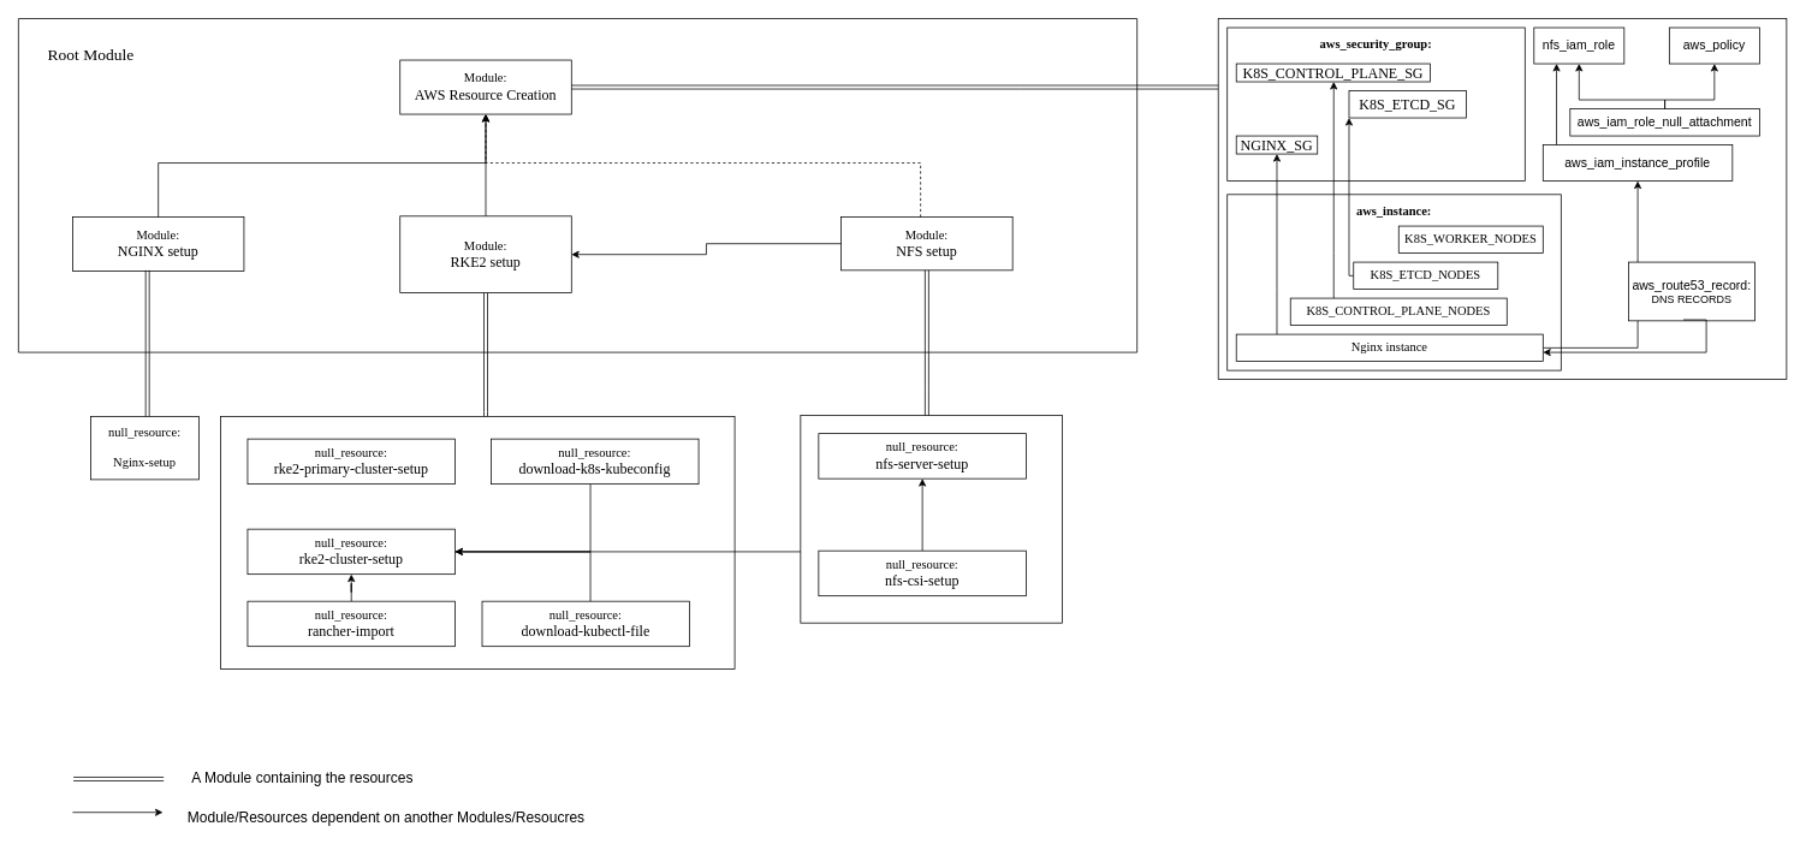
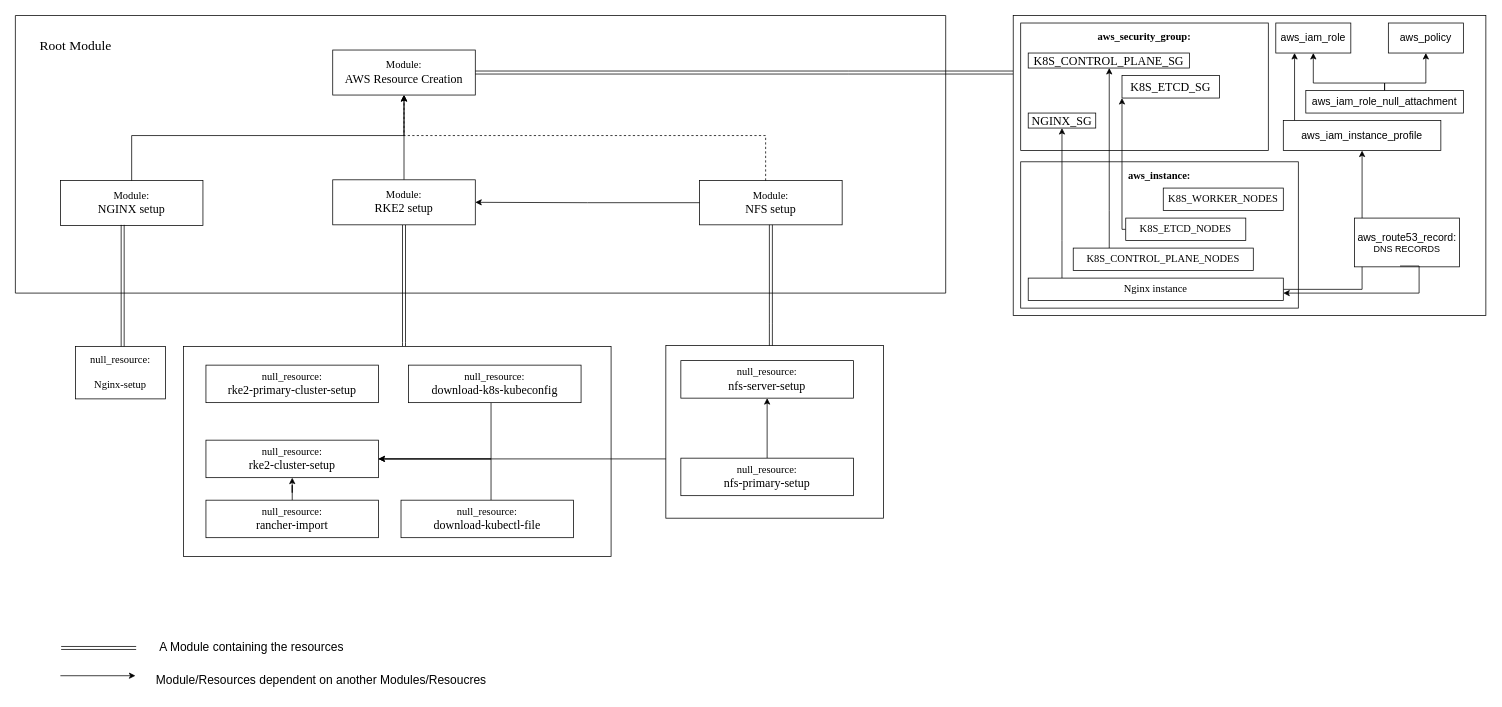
- <mxCell id="8" value="&lt;font style=&quot;font-size: 14px;&quot;&gt;nfs_iam_role&lt;/font&gt;" style="rounded=0;whiteSpace=wrap;html=1;" vertex="1" parent="1"><mxGeometry x="1700" y="30" width="100" height="40" as="geometry" /></mxCell>
+ <mxCell id="8" value="&lt;font style=&quot;font-size: 14px;&quot;&gt;aws_iam_role&lt;/font&gt;" style="rounded=0;whiteSpace=wrap;html=1;" vertex="1" parent="1"><mxGeometry x="1700" y="30" width="100" height="40" as="geometry" /></mxCell>
- <mxCell id="5" value="&lt;font face=&quot;Times New Roman&quot; style=&quot;font-size: 14px;&quot;&gt;Module:&lt;/font&gt;&lt;div&gt;&lt;font face=&quot;M-_PtO_m-LOJet0InzvK&quot; size=&quot;3&quot;&gt;RKE2 setup&lt;/font&gt;&lt;/div&gt;" style="rounded=0;whiteSpace=wrap;html=1;" parent="1" vertex="1"><mxGeometry x="443" y="239" width="190" height="85" as="geometry" /></mxCell>
+ <mxCell id="5" value="&lt;font face=&quot;Times New Roman&quot; style=&quot;font-size: 14px;&quot;&gt;Module:&lt;/font&gt;&lt;div&gt;&lt;font face=&quot;M-_PtO_m-LOJet0InzvK&quot; size=&quot;3&quot;&gt;RKE2 setup&lt;/font&gt;&lt;/div&gt;" style="rounded=0;whiteSpace=wrap;html=1;" parent="1" vertex="1"><mxGeometry x="443" y="239" width="190" height="60" as="geometry" /></mxCell>
- <mxCell id="45" value="&lt;div&gt;&lt;font style=&quot;font-size: 14px;&quot; face=&quot;Times New Roman&quot;&gt;null_resource:&lt;/font&gt;&lt;/div&gt;&lt;div&gt;&lt;font size=&quot;3&quot; face=&quot;CC2AfbRsVFPKqois0iFC&quot;&gt;nfs-csi-setup&lt;/font&gt;&lt;br&gt;&lt;/div&gt;" style="rounded=0;whiteSpace=wrap;html=1;" vertex="1" parent="1"><mxGeometry x="907" y="610" width="230" height="50" as="geometry" /></mxCell>
+ <mxCell id="45" value="&lt;div&gt;&lt;font style=&quot;font-size: 14px;&quot; face=&quot;Times New Roman&quot;&gt;null_resource:&lt;/font&gt;&lt;/div&gt;&lt;div&gt;&lt;font size=&quot;3&quot; face=&quot;CC2AfbRsVFPKqois0iFC&quot;&gt;nfs-primary-setup&lt;/font&gt;&lt;br&gt;&lt;/div&gt;" style="rounded=0;whiteSpace=wrap;html=1;" vertex="1" parent="1"><mxGeometry x="907" y="610" width="230" height="50" as="geometry" /></mxCell>
